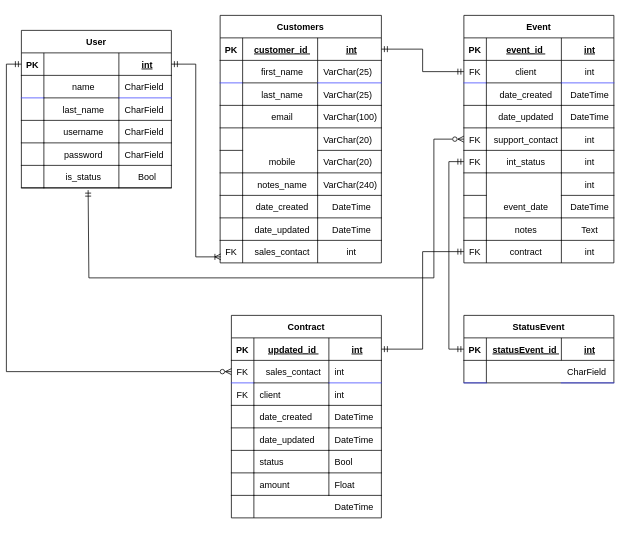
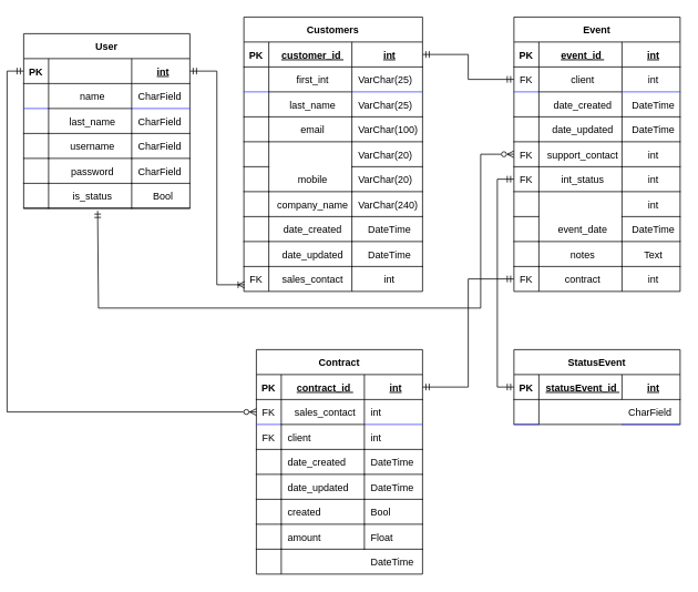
- <mxCell id="9" value="first_name" style="shape=partialRectangle;overflow=hidden;connectable=0;fillColor=none;top=0;left=0;bottom=1;right=0;align=center;spacingLeft=6;strokeWidth=1;perimeterSpacing=0;strokeColor=#000000;labelBorderColor=none;" parent="7" vertex="1"><mxGeometry x="30" width="100" height="30" as="geometry"><mxRectangle width="100" height="30" as="alternateBounds" /></mxGeometry></mxCell>
+ <mxCell id="9" value="first_int" style="shape=partialRectangle;overflow=hidden;connectable=0;fillColor=none;top=0;left=0;bottom=1;right=0;align=center;spacingLeft=6;strokeWidth=1;perimeterSpacing=0;strokeColor=#000000;labelBorderColor=none;" parent="7" vertex="1"><mxGeometry x="30" width="100" height="30" as="geometry"><mxRectangle width="100" height="30" as="alternateBounds" /></mxGeometry></mxCell>
- <mxCell id="28" value="notes_name" style="shape=partialRectangle;overflow=hidden;connectable=0;fillColor=none;top=0;left=0;bottom=1;right=0;align=center;spacingLeft=6;" parent="26" vertex="1"><mxGeometry x="30" width="100" height="30" as="geometry"><mxRectangle width="100" height="30" as="alternateBounds" /></mxGeometry></mxCell>
+ <mxCell id="28" value="company_name" style="shape=partialRectangle;overflow=hidden;connectable=0;fillColor=none;top=0;left=0;bottom=1;right=0;align=center;spacingLeft=6;" parent="26" vertex="1"><mxGeometry x="30" width="100" height="30" as="geometry"><mxRectangle width="100" height="30" as="alternateBounds" /></mxGeometry></mxCell>
- <mxCell id="109" value="updated_id " style="shape=partialRectangle;overflow=hidden;connectable=0;fillColor=none;top=0;left=0;bottom=0;right=0;align=center;spacingLeft=6;fontStyle=5;" parent="107" vertex="1"><mxGeometry x="30" width="100" height="30" as="geometry"><mxRectangle width="100" height="30" as="alternateBounds" /></mxGeometry></mxCell>
+ <mxCell id="109" value="contract_id " style="shape=partialRectangle;overflow=hidden;connectable=0;fillColor=none;top=0;left=0;bottom=0;right=0;align=center;spacingLeft=6;fontStyle=5;" parent="107" vertex="1"><mxGeometry x="30" width="100" height="30" as="geometry"><mxRectangle width="100" height="30" as="alternateBounds" /></mxGeometry></mxCell>
- <mxCell id="129" value="status" style="shape=partialRectangle;overflow=hidden;connectable=0;fillColor=none;top=0;left=0;bottom=1;right=0;align=left;spacingLeft=6;" parent="127" vertex="1"><mxGeometry x="30" width="100" height="30" as="geometry"><mxRectangle width="100" height="30" as="alternateBounds" /></mxGeometry></mxCell>
+ <mxCell id="129" value="created" style="shape=partialRectangle;overflow=hidden;connectable=0;fillColor=none;top=0;left=0;bottom=1;right=0;align=left;spacingLeft=6;" parent="127" vertex="1"><mxGeometry x="30" width="100" height="30" as="geometry"><mxRectangle width="100" height="30" as="alternateBounds" /></mxGeometry></mxCell>
